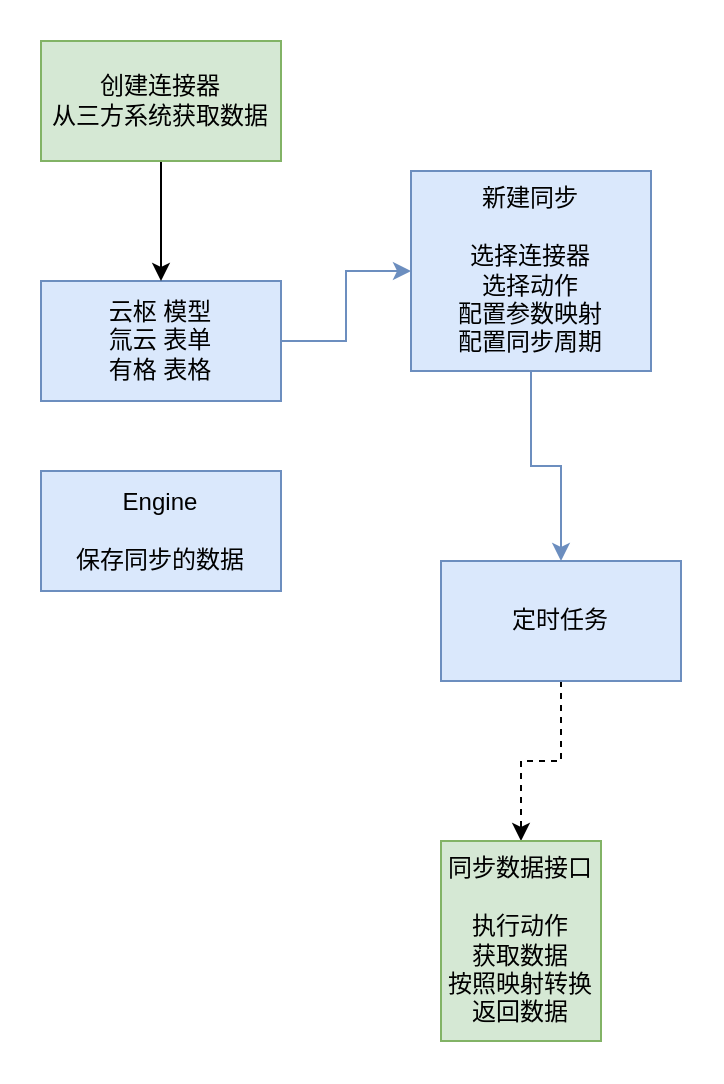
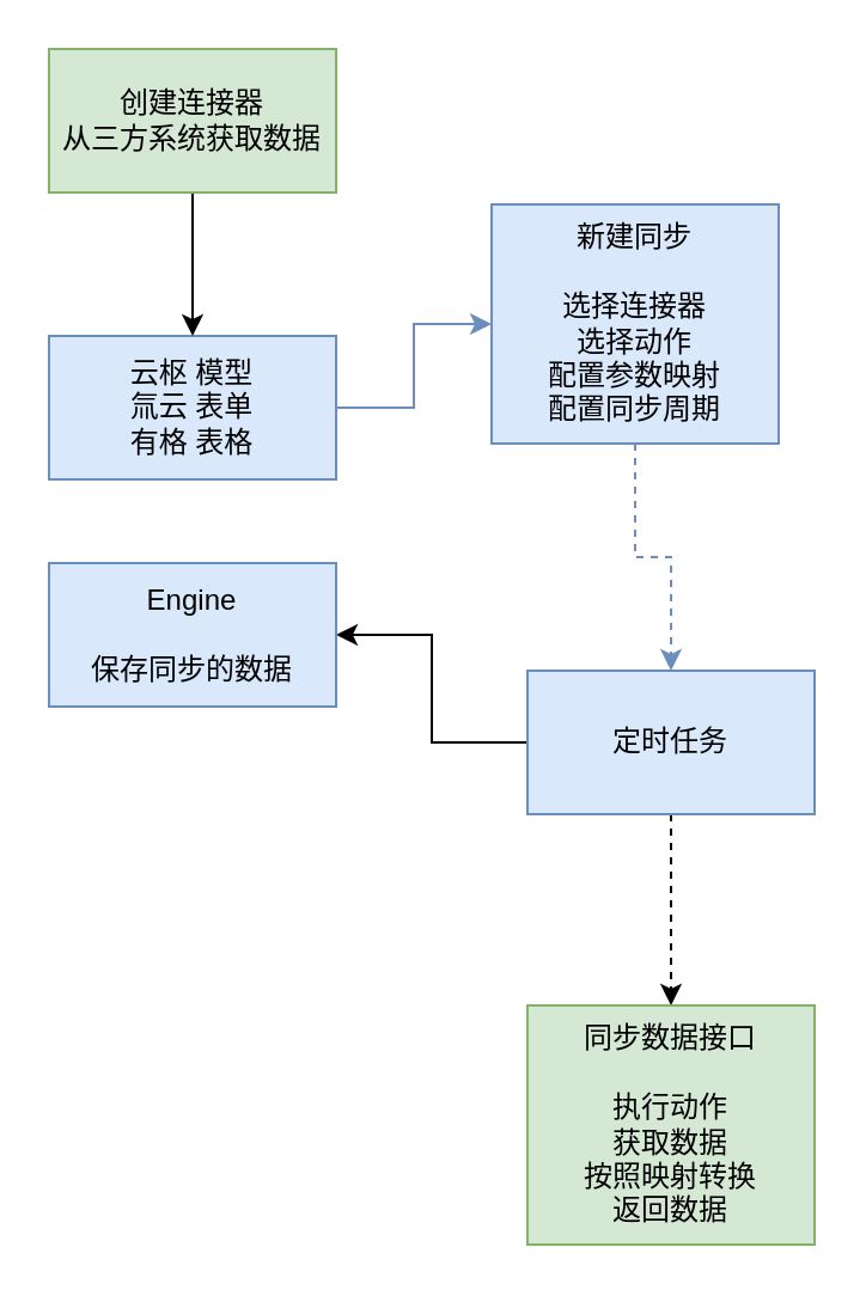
- <mxCell id="4" value="" style="edgeStyle=orthogonalEdgeStyle;rounded=0;orthogonalLoop=1;jettySize=auto;html=1;fillColor=#dae8fc;strokeColor=#6c8ebf;" edge="1" parent="1" source="5" target="10"><mxGeometry relative="1" as="geometry" /></mxCell>
+ <mxCell id="4" value="" style="edgeStyle=orthogonalEdgeStyle;rounded=0;orthogonalLoop=1;jettySize=auto;html=1;fillColor=#dae8fc;strokeColor=#6c8ebf;dashed=1;" edge="1" parent="1" source="5" target="10"><mxGeometry relative="1" as="geometry" /></mxCell>
+ <mxCell id="9" value="" style="edgeStyle=orthogonalEdgeStyle;rounded=0;orthogonalLoop=1;jettySize=auto;html=1;" edge="1" parent="1" source="10" target="12"><mxGeometry relative="1" as="geometry" /></mxCell>
- <mxCell id="11" value="同步数据接口&lt;br&gt;&lt;br&gt;执行动作&lt;br&gt;获取数据&lt;br&gt;按照映射转换&lt;br&gt;返回数据" style="rounded=0;whiteSpace=wrap;html=1;fillColor=#d5e8d4;strokeColor=#82b366;" vertex="1" parent="1"><mxGeometry x="220" y="420" width="80" height="100" as="geometry" /></mxCell>
+ <mxCell id="11" value="同步数据接口&lt;br&gt;&lt;br&gt;执行动作&lt;br&gt;获取数据&lt;br&gt;按照映射转换&lt;br&gt;返回数据" style="rounded=0;whiteSpace=wrap;html=1;fillColor=#d5e8d4;strokeColor=#82b366;" vertex="1" parent="1"><mxGeometry x="220" y="420" width="120" height="100" as="geometry" /></mxCell>
